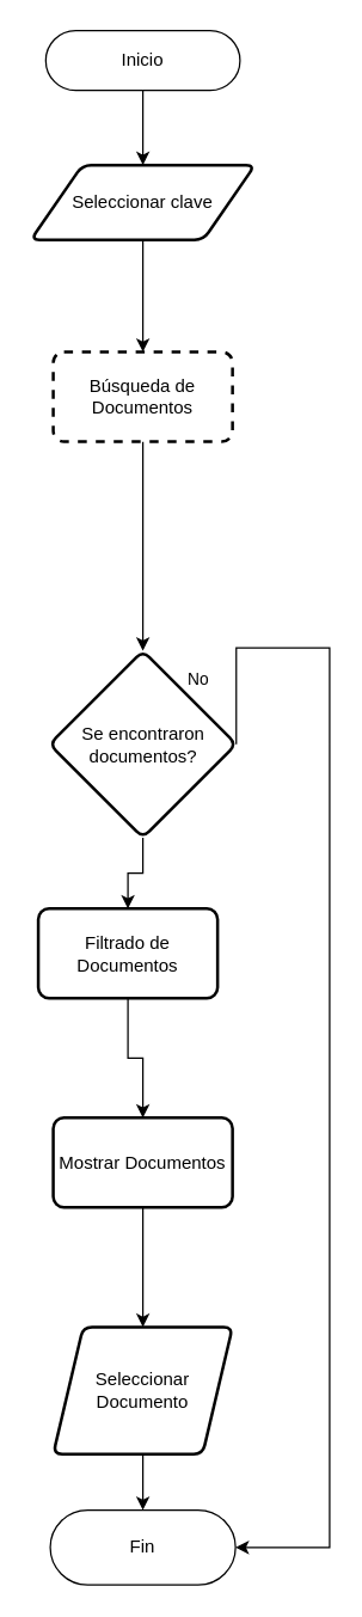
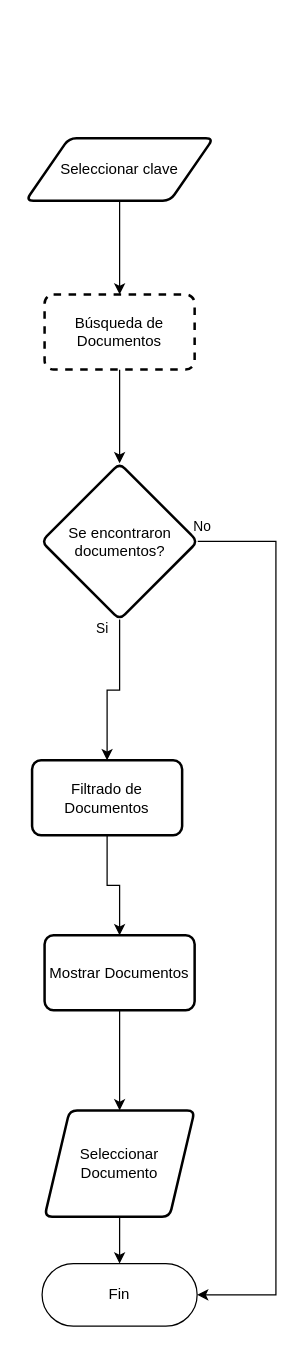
- <mxCell id="4" value="Inicio" style="html=1;dashed=0;whiteSpace=wrap;shape=mxgraph.dfd.start" vertex="1" parent="1"><mxGeometry x="30" y="20" width="130" height="40" as="geometry" /></mxCell>
- <mxCell id="3" style="edgeStyle=orthogonalEdgeStyle;rounded=0;orthogonalLoop=1;jettySize=auto;html=1;exitX=0.5;exitY=0.5;exitDx=0;exitDy=20;exitPerimeter=0;" edge="1" parent="1" source="4" target="6"><mxGeometry relative="1" as="geometry" /></mxCell>
- <mxCell id="11" value="Se encontraron documentos?" style="rhombus;whiteSpace=wrap;html=1;strokeWidth=2;rounded=1;arcSize=12;" vertex="1" parent="1"><mxGeometry x="32.5" y="435" width="125" height="125" as="geometry" /></mxCell>
+ <mxCell id="11" value="Se encontraron documentos?" style="rhombus;whiteSpace=wrap;html=1;strokeWidth=2;rounded=1;arcSize=12;" vertex="1" parent="1"><mxGeometry x="32.5" y="370" width="125" height="125" as="geometry" /></mxCell>
